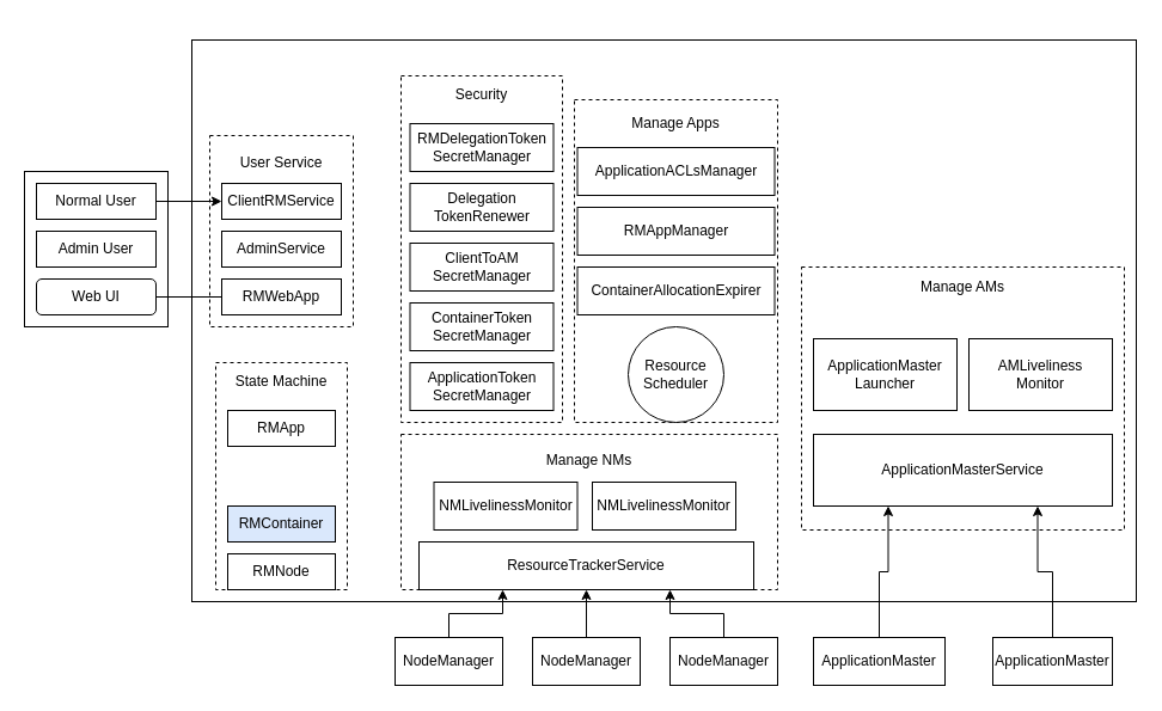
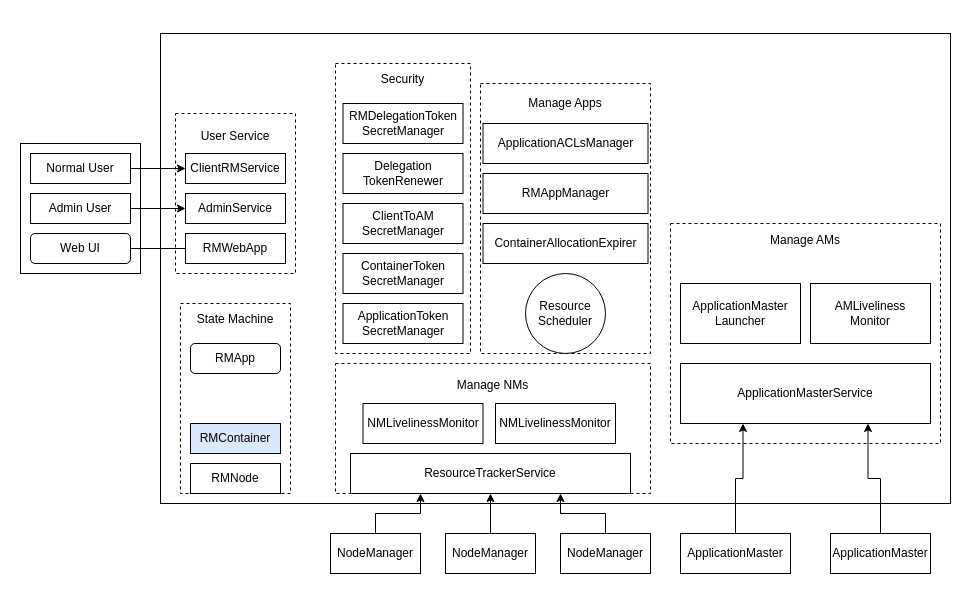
+ <mxCell id="21" style="edgeStyle=orthogonalEdgeStyle;rounded=0;orthogonalLoop=1;jettySize=auto;html=1;" edge="1" parent="1" source="22" target="17"><mxGeometry relative="1" as="geometry" /></mxCell>
- <mxCell id="13" value="RMApp" style="rounded=0;whiteSpace=wrap;html=1;" vertex="1" parent="1"><mxGeometry x="190" y="330" width="90" height="30" as="geometry" /></mxCell>
+ <mxCell id="13" value="RMApp" style="whiteSpace=wrap;html=1;rounded=1;" vertex="1" parent="1"><mxGeometry x="190" y="330" width="90" height="30" as="geometry" /></mxCell>
